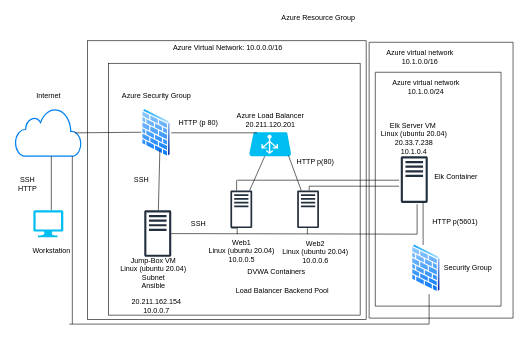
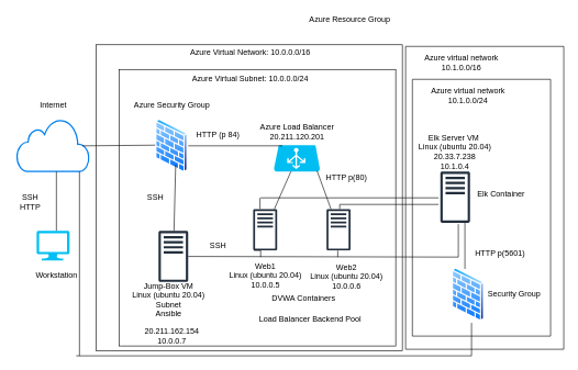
+ <mxCell id="31" value="Azure Virtual Subnet: 10.0.0.0/24" style="text;html=1;align=center;verticalAlign=middle;resizable=0;points=[];autosize=1;strokeColor=none;fillColor=none;" parent="1" vertex="1"><mxGeometry x="284" y="110" width="190" height="20" as="geometry" /></mxCell>
- <mxCell id="29" value="HTTP (p 80)" style="text;html=1;align=center;verticalAlign=middle;resizable=0;points=[];autosize=1;strokeColor=none;fillColor=none;" parent="1" vertex="1"><mxGeometry x="290" y="195" width="80" height="20" as="geometry" /></mxCell>
+ <mxCell id="29" value="HTTP (p 84)" style="text;html=1;align=center;verticalAlign=middle;resizable=0;points=[];autosize=1;strokeColor=none;fillColor=none;" parent="1" vertex="1"><mxGeometry x="290" y="195" width="80" height="20" as="geometry" /></mxCell>
- <mxCell id="42" value="HTTP p(5601)" style="text;html=1;align=center;verticalAlign=middle;resizable=0;points=[];autosize=1;strokeColor=none;fillColor=none;" vertex="1" parent="37"><mxGeometry x="97.75" y="290" width="90" height="20" as="geometry" /></mxCell>
+ <mxCell id="42" value="HTTP p(5601)" style="text;html=1;align=center;verticalAlign=middle;resizable=0;points=[];autosize=1;strokeColor=none;fillColor=none;" vertex="1" parent="37"><mxGeometry x="97.75" y="305" width="90" height="20" as="geometry" /></mxCell>
